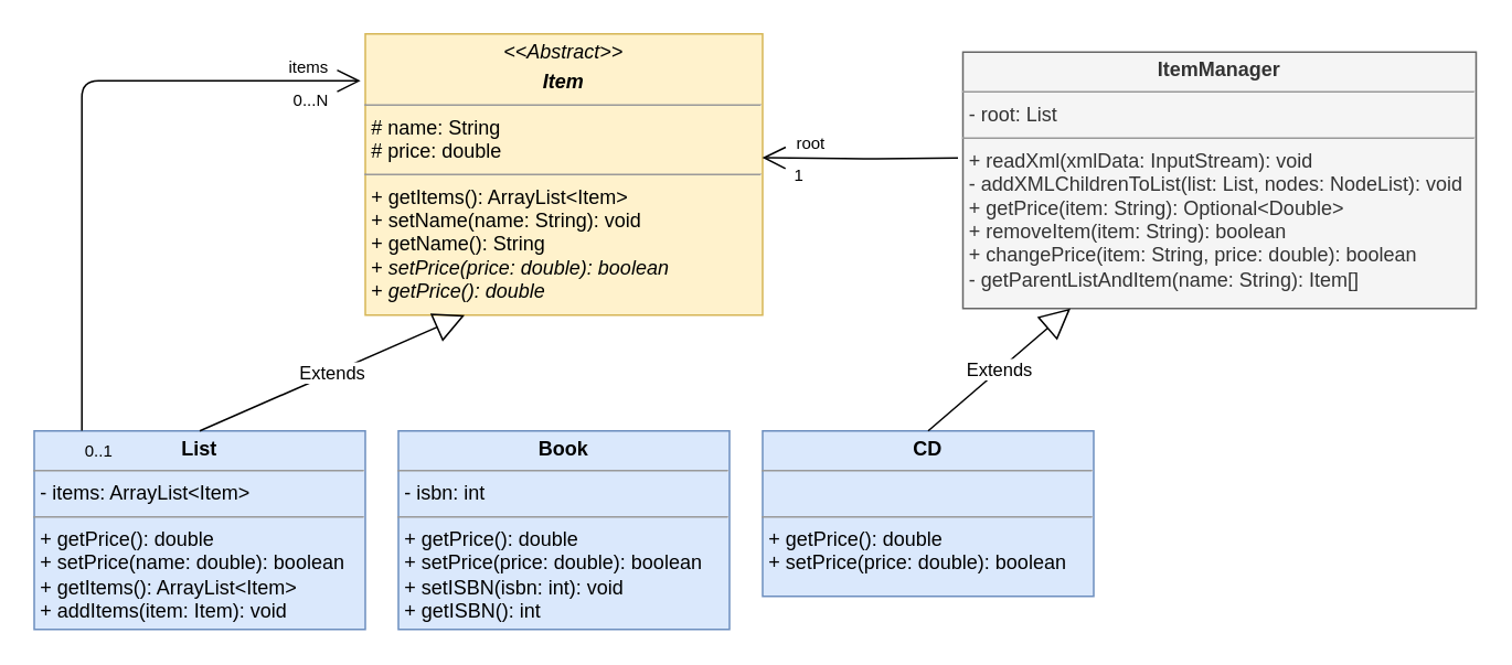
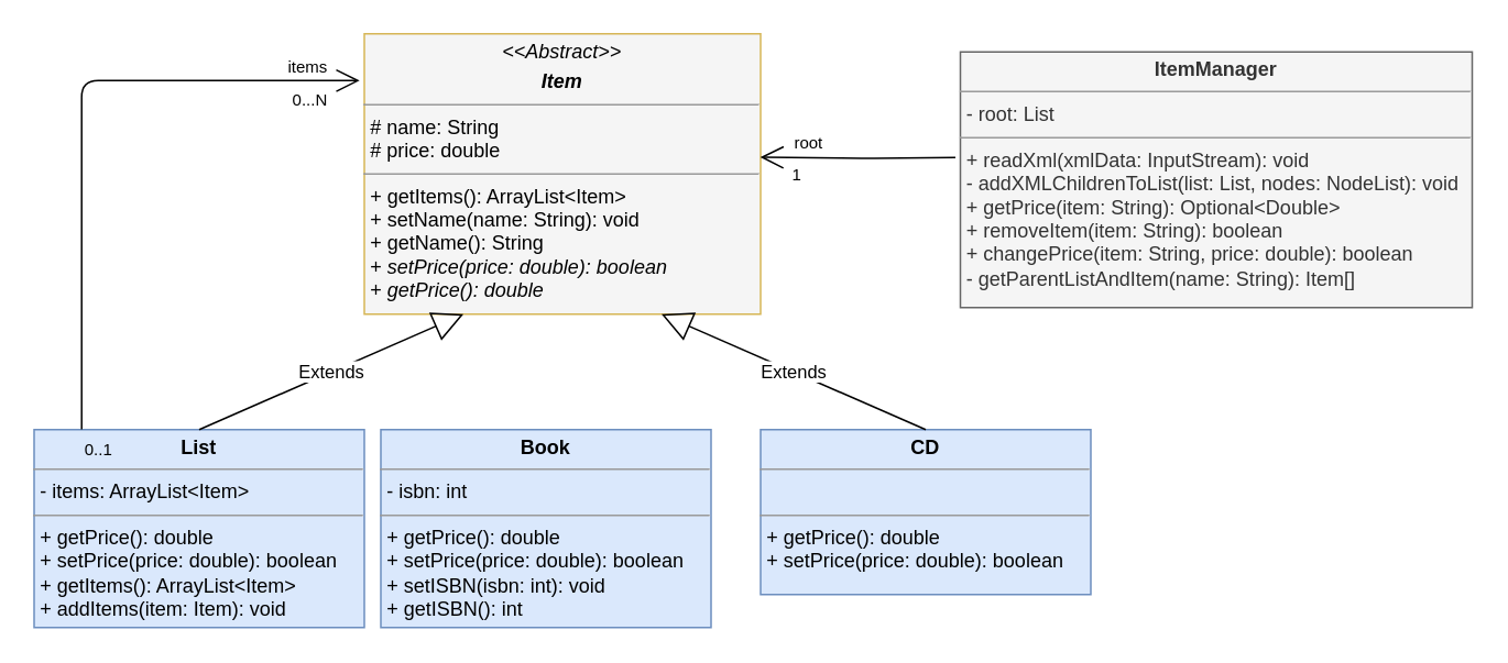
- <mxCell id="2" value="&lt;p style=&quot;margin:0px;margin-top:4px;text-align:center;&quot;&gt;&lt;i&gt;&amp;lt;&amp;lt;Abstract&amp;gt;&amp;gt;&lt;/i&gt;&lt;/p&gt;&lt;p style=&quot;margin:0px;margin-top:4px;text-align:center;&quot;&gt;&lt;i&gt;&lt;b&gt;Item&lt;/b&gt;&lt;/i&gt;&lt;br&gt;&lt;/p&gt;&lt;hr size=&quot;1&quot;&gt;&lt;p style=&quot;margin:0px;margin-left:4px;&quot;&gt;# name: String&lt;/p&gt;&lt;p style=&quot;margin:0px;margin-left:4px;&quot;&gt;# price: double&lt;br&gt;&lt;/p&gt;&lt;hr size=&quot;1&quot;&gt;&lt;p style=&quot;margin:0px;margin-left:4px;&quot;&gt;+ getItems(): ArrayList&amp;lt;Item&amp;gt;&lt;/p&gt;&lt;p style=&quot;margin:0px;margin-left:4px;&quot;&gt;+ setName(name: String): void&lt;/p&gt;&lt;p style=&quot;margin:0px;margin-left:4px;&quot;&gt;+ getName(): String&lt;/p&gt;&lt;p style=&quot;margin:0px;margin-left:4px;&quot;&gt;+ &lt;i&gt;setPrice(price: double): boolean&lt;/i&gt;&lt;/p&gt;&lt;p style=&quot;margin:0px;margin-left:4px;&quot;&gt;+ &lt;i&gt;getPrice(): double&lt;/i&gt;&lt;br&gt;&lt;/p&gt;" style="verticalAlign=top;align=left;overflow=fill;fontSize=12;fontFamily=Helvetica;html=1;fillColor=#fff2cc;strokeColor=#d6b656;" parent="1" vertex="1"><mxGeometry x="220" y="20" width="240" height="170" as="geometry" /></mxCell>
+ <mxCell id="2" value="&lt;p style=&quot;margin:0px;margin-top:4px;text-align:center;&quot;&gt;&lt;i&gt;&amp;lt;&amp;lt;Abstract&amp;gt;&amp;gt;&lt;/i&gt;&lt;/p&gt;&lt;p style=&quot;margin:0px;margin-top:4px;text-align:center;&quot;&gt;&lt;i&gt;&lt;b&gt;Item&lt;/b&gt;&lt;/i&gt;&lt;br&gt;&lt;/p&gt;&lt;hr size=&quot;1&quot;&gt;&lt;p style=&quot;margin:0px;margin-left:4px;&quot;&gt;# name: String&lt;/p&gt;&lt;p style=&quot;margin:0px;margin-left:4px;&quot;&gt;# price: double&lt;br&gt;&lt;/p&gt;&lt;hr size=&quot;1&quot;&gt;&lt;p style=&quot;margin:0px;margin-left:4px;&quot;&gt;+ getItems(): ArrayList&amp;lt;Item&amp;gt;&lt;/p&gt;&lt;p style=&quot;margin:0px;margin-left:4px;&quot;&gt;+ setName(name: String): void&lt;/p&gt;&lt;p style=&quot;margin:0px;margin-left:4px;&quot;&gt;+ getName(): String&lt;/p&gt;&lt;p style=&quot;margin:0px;margin-left:4px;&quot;&gt;+ &lt;i&gt;setPrice(price: double): boolean&lt;/i&gt;&lt;/p&gt;&lt;p style=&quot;margin:0px;margin-left:4px;&quot;&gt;+ &lt;i&gt;getPrice(): double&lt;/i&gt;&lt;br&gt;&lt;/p&gt;" style="verticalAlign=top;align=left;overflow=fill;fontSize=12;fontFamily=Helvetica;html=1;fillColor=#f5f5f5;strokeColor=#d6b656;" parent="1" vertex="1"><mxGeometry x="220" y="20" width="240" height="170" as="geometry" /></mxCell>
- <mxCell id="8" value="Extends" style="endArrow=block;endSize=16;endFill=0;html=1;rounded=0;exitX=0.5;exitY=0;exitDx=0;exitDy=0;" parent="1" source="5" target="6" edge="1"><mxGeometry width="160" relative="1" as="geometry"><mxPoint x="350" y="270" as="sourcePoint" /><mxPoint x="350" y="200" as="targetPoint" /></mxGeometry></mxCell>
+ <mxCell id="8" value="Extends" style="endArrow=block;endSize=16;endFill=0;html=1;rounded=0;entryX=0.75;entryY=1;entryDx=0;entryDy=0;exitX=0.5;exitY=0;exitDx=0;exitDy=0;" parent="1" source="5" target="2" edge="1"><mxGeometry width="160" relative="1" as="geometry"><mxPoint x="350" y="270" as="sourcePoint" /><mxPoint x="350" y="200" as="targetPoint" /></mxGeometry></mxCell>
- <mxCell id="3" value="&lt;p style=&quot;margin:0px;margin-top:4px;text-align:center;&quot;&gt;&lt;b&gt;List&lt;/b&gt;&lt;br&gt;&lt;/p&gt;&lt;hr size=&quot;1&quot;&gt;&lt;p style=&quot;margin:0px;margin-left:4px;&quot;&gt;- items: ArrayList&amp;lt;Item&amp;gt;&lt;br&gt;&lt;/p&gt;&lt;hr size=&quot;1&quot;&gt;&lt;p style=&quot;margin:0px;margin-left:4px;&quot;&gt;+ getPrice(): double&lt;/p&gt;&lt;p style=&quot;margin:0px;margin-left:4px;&quot;&gt;+ setPrice(name: double): boolean&lt;/p&gt;&lt;p style=&quot;margin:0px;margin-left:4px;&quot;&gt;+ getItems(): ArrayList&amp;lt;Item&amp;gt;&lt;/p&gt;&lt;p style=&quot;margin:0px;margin-left:4px;&quot;&gt;+ addItems(item: Item): void&lt;br&gt;&lt;/p&gt;" style="verticalAlign=top;align=left;overflow=fill;fontSize=12;fontFamily=Helvetica;html=1;fillColor=#dae8fc;strokeColor=#6c8ebf;" parent="1" vertex="1"><mxGeometry x="20" y="260" width="200" height="120" as="geometry" /></mxCell>
+ <mxCell id="3" value="&lt;p style=&quot;margin:0px;margin-top:4px;text-align:center;&quot;&gt;&lt;b&gt;List&lt;/b&gt;&lt;br&gt;&lt;/p&gt;&lt;hr size=&quot;1&quot;&gt;&lt;p style=&quot;margin:0px;margin-left:4px;&quot;&gt;- items: ArrayList&amp;lt;Item&amp;gt;&lt;br&gt;&lt;/p&gt;&lt;hr size=&quot;1&quot;&gt;&lt;p style=&quot;margin:0px;margin-left:4px;&quot;&gt;+ getPrice(): double&lt;/p&gt;&lt;p style=&quot;margin:0px;margin-left:4px;&quot;&gt;+ setPrice(price: double): boolean&lt;/p&gt;&lt;p style=&quot;margin:0px;margin-left:4px;&quot;&gt;+ getItems(): ArrayList&amp;lt;Item&amp;gt;&lt;/p&gt;&lt;p style=&quot;margin:0px;margin-left:4px;&quot;&gt;+ addItems(item: Item): void&lt;br&gt;&lt;/p&gt;" style="verticalAlign=top;align=left;overflow=fill;fontSize=12;fontFamily=Helvetica;html=1;fillColor=#dae8fc;strokeColor=#6c8ebf;" parent="1" vertex="1"><mxGeometry x="20" y="260" width="200" height="120" as="geometry" /></mxCell>
- <mxCell id="4" value="&lt;p style=&quot;margin:0px;margin-top:4px;text-align:center;&quot;&gt;&lt;b&gt;Book&lt;/b&gt;&lt;br&gt;&lt;/p&gt;&lt;hr size=&quot;1&quot;&gt;&lt;p style=&quot;margin:0px;margin-left:4px;&quot;&gt;- isbn: int&lt;br&gt;&lt;/p&gt;&lt;hr size=&quot;1&quot;&gt;&lt;p style=&quot;margin:0px;margin-left:4px;&quot;&gt;+ getPrice(): double&lt;/p&gt;&lt;p style=&quot;margin:0px;margin-left:4px;&quot;&gt;+ setPrice(price: double): boolean&lt;/p&gt;&lt;p style=&quot;margin:0px;margin-left:4px;&quot;&gt;+ setISBN(isbn: int): void&lt;/p&gt;&lt;p style=&quot;margin:0px;margin-left:4px;&quot;&gt;+ getISBN(): int&lt;br&gt;&lt;/p&gt;" style="verticalAlign=top;align=left;overflow=fill;fontSize=12;fontFamily=Helvetica;html=1;fillColor=#dae8fc;strokeColor=#6c8ebf;" parent="1" vertex="1"><mxGeometry x="240" y="260" width="200" height="120" as="geometry" /></mxCell>
+ <mxCell id="4" value="&lt;p style=&quot;margin:0px;margin-top:4px;text-align:center;&quot;&gt;&lt;b&gt;Book&lt;/b&gt;&lt;br&gt;&lt;/p&gt;&lt;hr size=&quot;1&quot;&gt;&lt;p style=&quot;margin:0px;margin-left:4px;&quot;&gt;- isbn: int&lt;br&gt;&lt;/p&gt;&lt;hr size=&quot;1&quot;&gt;&lt;p style=&quot;margin:0px;margin-left:4px;&quot;&gt;+ getPrice(): double&lt;/p&gt;&lt;p style=&quot;margin:0px;margin-left:4px;&quot;&gt;+ setPrice(price: double): boolean&lt;/p&gt;&lt;p style=&quot;margin:0px;margin-left:4px;&quot;&gt;+ setISBN(isbn: int): void&lt;/p&gt;&lt;p style=&quot;margin:0px;margin-left:4px;&quot;&gt;+ getISBN(): int&lt;br&gt;&lt;/p&gt;" style="verticalAlign=top;align=left;overflow=fill;fontSize=12;fontFamily=Helvetica;html=1;fillColor=#dae8fc;strokeColor=#6c8ebf;" parent="1" vertex="1"><mxGeometry x="230" y="260" width="200" height="120" as="geometry" /></mxCell>
